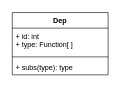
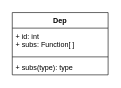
- <mxCell id="3" value="+ id: int&#10;+ type: Function[ ]" style="text;strokeColor=none;fillColor=none;align=left;verticalAlign=top;spacingLeft=4;spacingRight=4;overflow=hidden;rotatable=0;points=[[0,0.5],[1,0.5]];portConstraint=eastwest;" vertex="1" parent="2"><mxGeometry y="26" width="160" height="44" as="geometry" /></mxCell>
+ <mxCell id="3" value="+ id: int&#10;+ subs: Function[ ]" style="text;strokeColor=none;fillColor=none;align=left;verticalAlign=top;spacingLeft=4;spacingRight=4;overflow=hidden;rotatable=0;points=[[0,0.5],[1,0.5]];portConstraint=eastwest;" vertex="1" parent="2"><mxGeometry y="26" width="160" height="44" as="geometry" /></mxCell>
